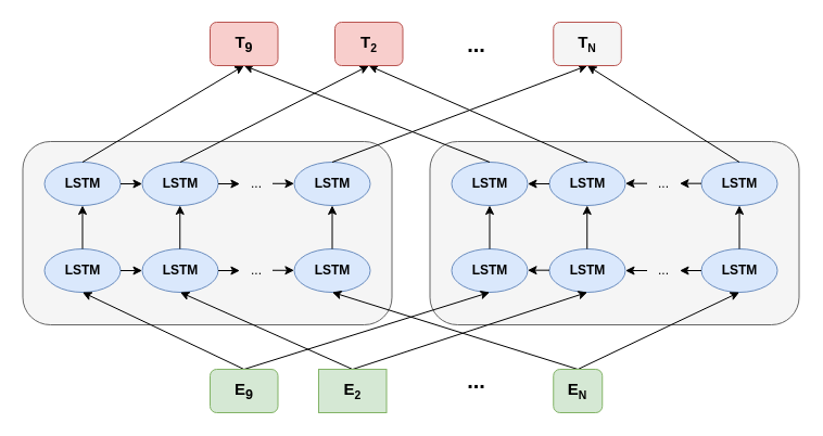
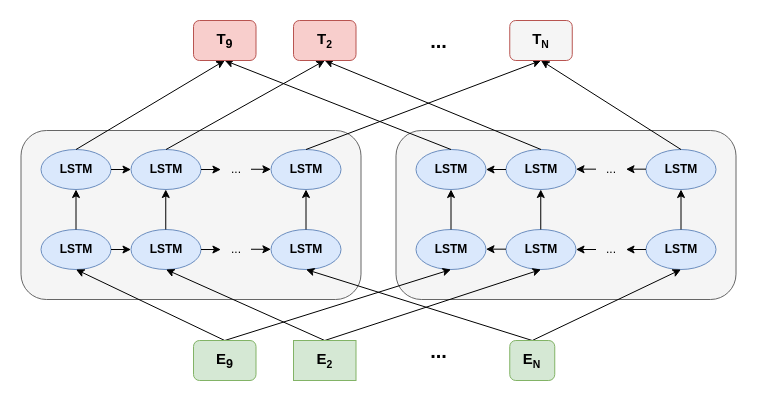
- <mxCell id="55" value="&lt;font&gt;&lt;b&gt;&lt;span style=&quot;font-size: 15px&quot;&gt;T&lt;/span&gt;&lt;span style=&quot;font-size: 12.5px&quot;&gt;&lt;sub&gt;2&lt;/sub&gt;&lt;/span&gt;&lt;/b&gt;&lt;/font&gt;" style="rounded=1;whiteSpace=wrap;html=1;fillColor=#f8cecc;strokeColor=#b85450;" vertex="1" parent="1"><mxGeometry x="308" y="20" width="62.5" height="40" as="geometry" /></mxCell>
+ <mxCell id="55" value="&lt;font&gt;&lt;b&gt;&lt;span style=&quot;font-size: 15px&quot;&gt;T&lt;/span&gt;&lt;span style=&quot;font-size: 12.5px&quot;&gt;&lt;sub&gt;2&lt;/sub&gt;&lt;/span&gt;&lt;/b&gt;&lt;/font&gt;" style="rounded=1;whiteSpace=wrap;html=1;fillColor=#f8cecc;strokeColor=#b85450;" vertex="1" parent="1"><mxGeometry x="293" y="20" width="62.5" height="40" as="geometry" /></mxCell>
